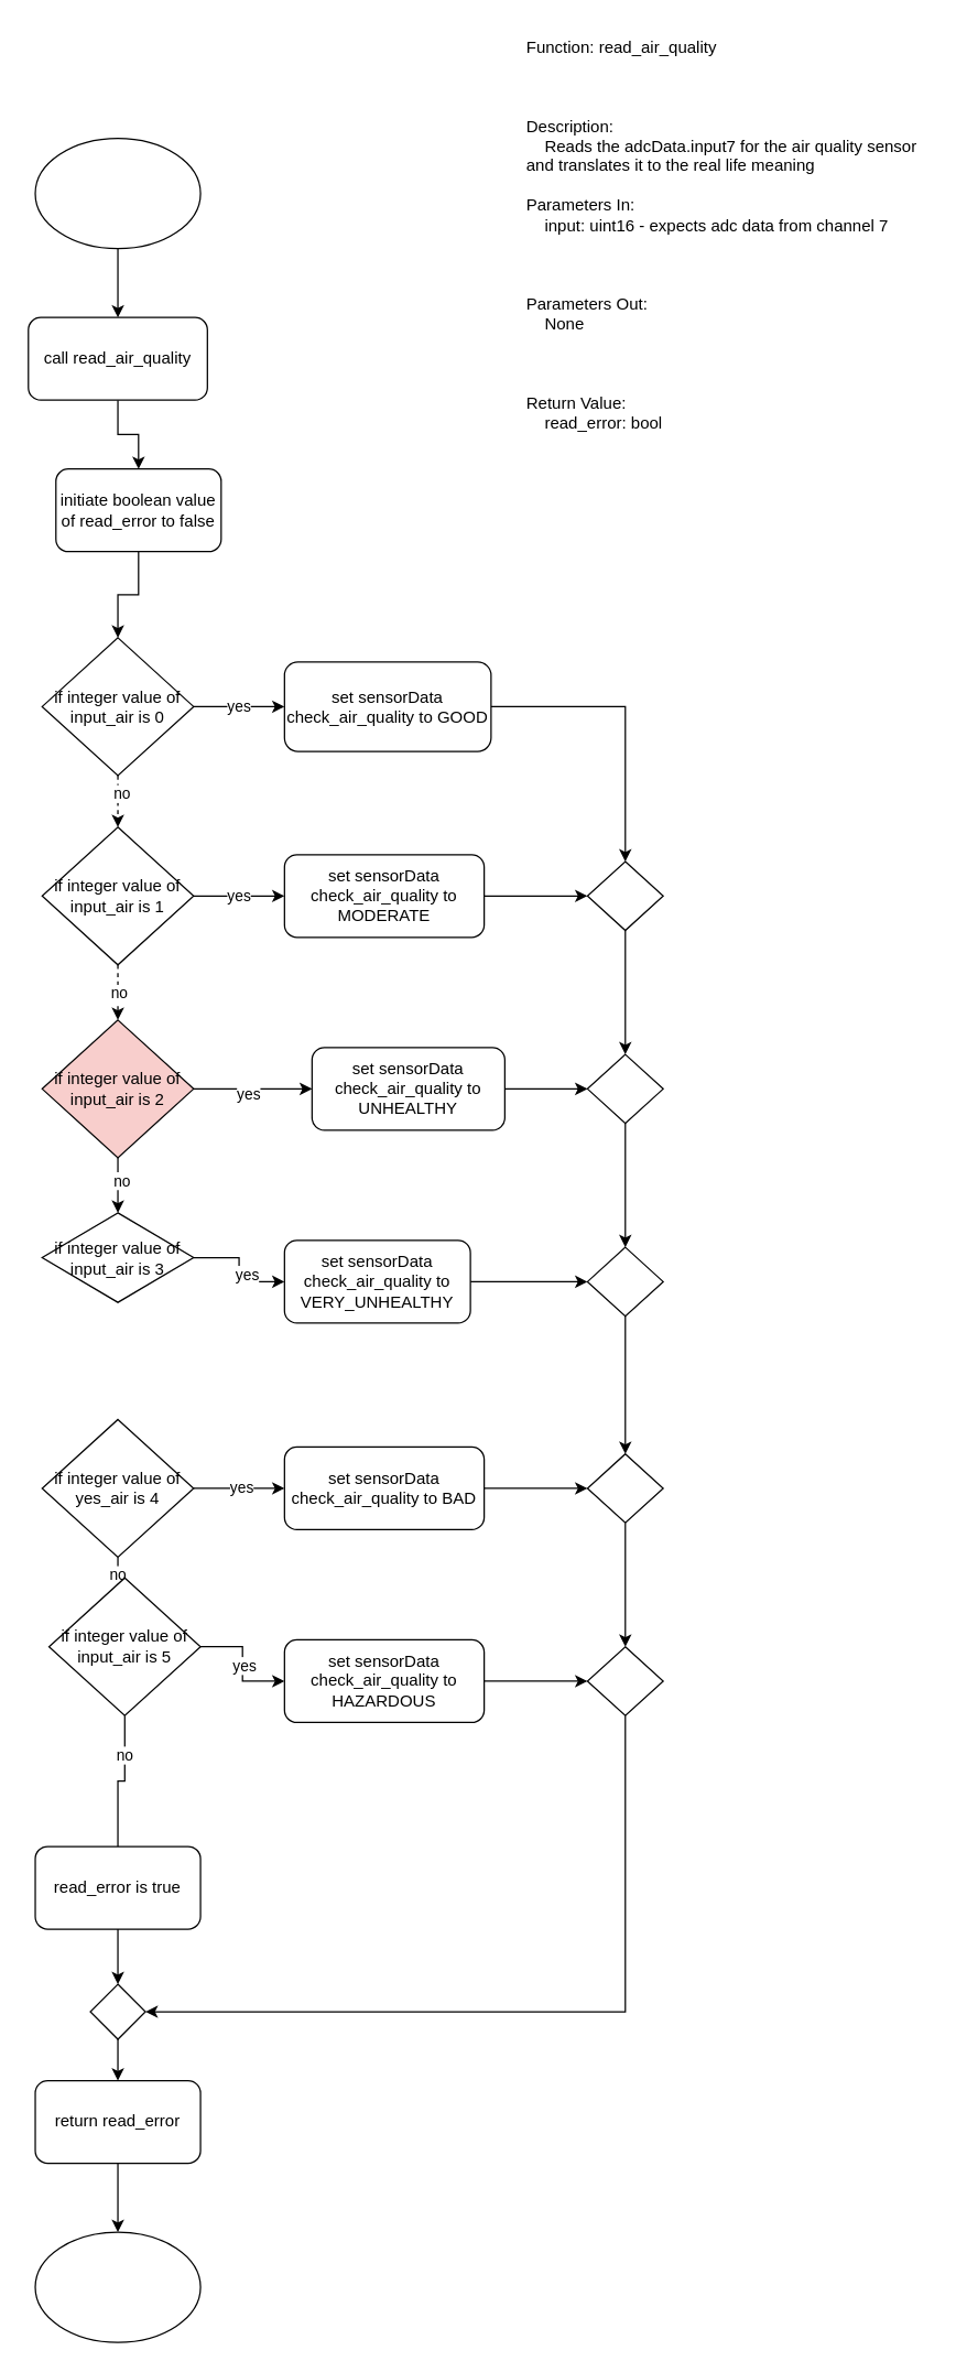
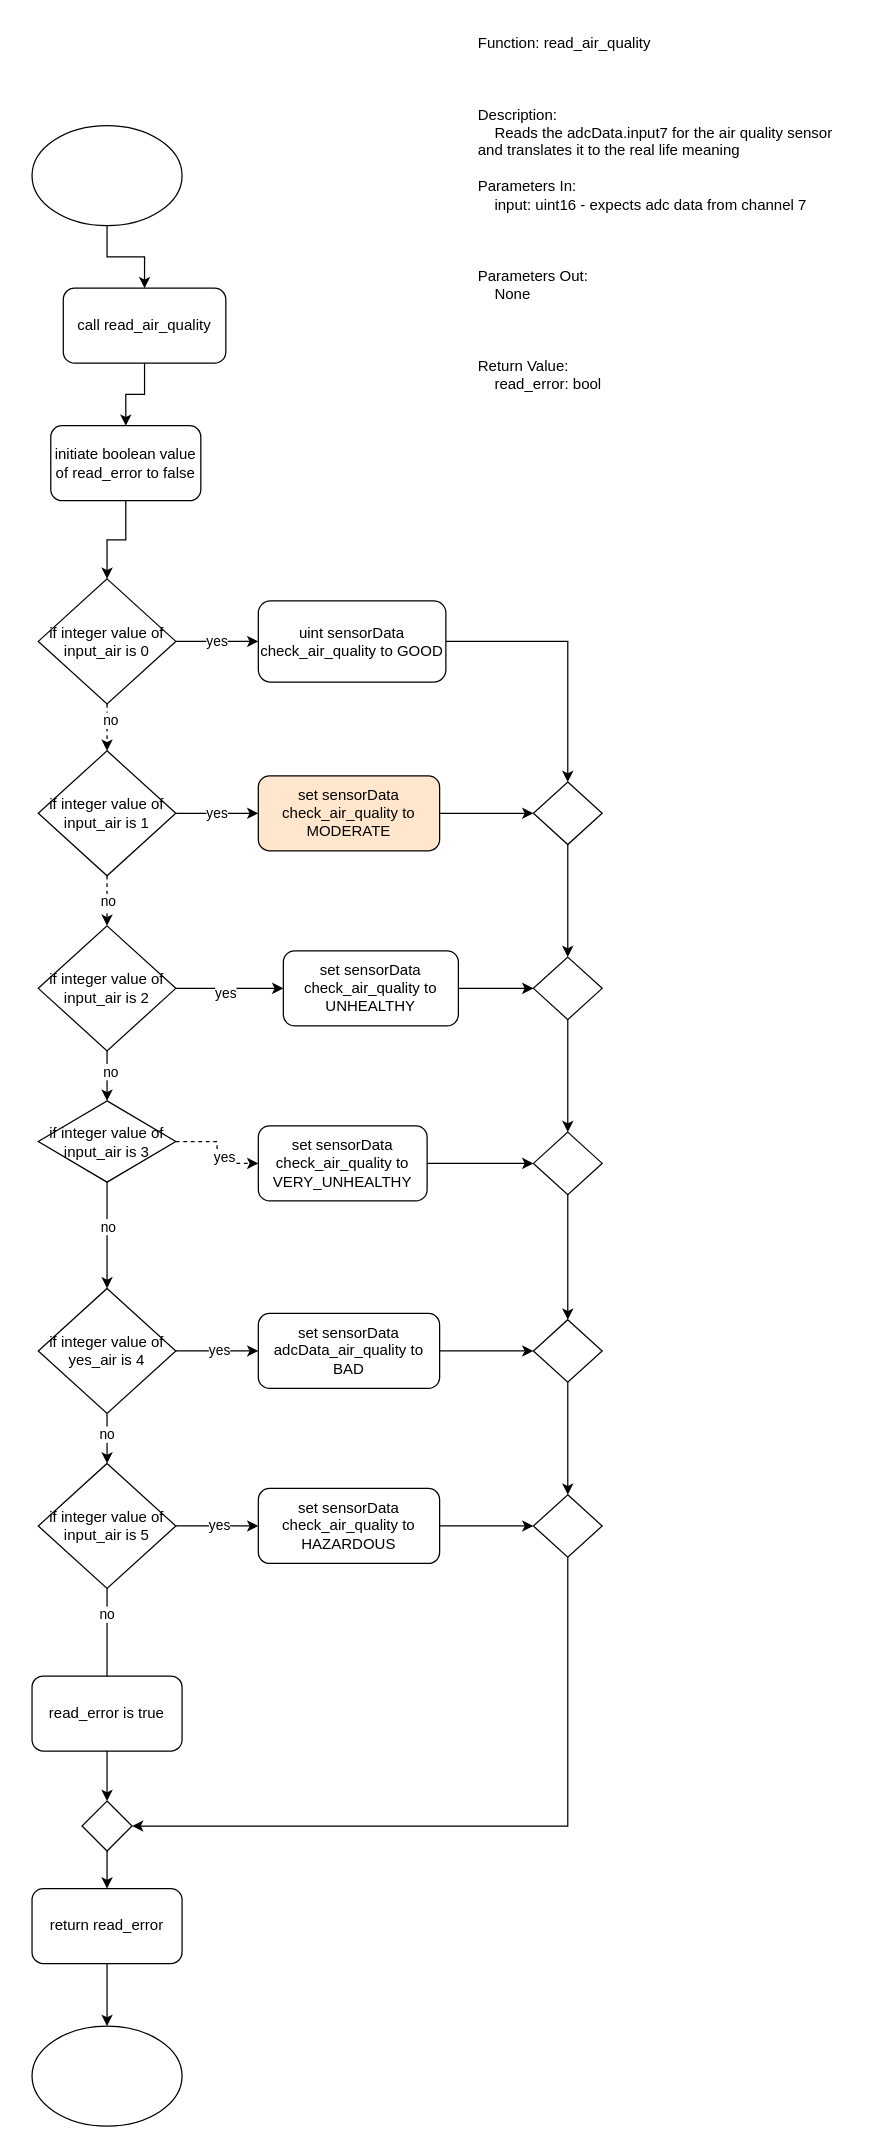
- <mxCell id="12" value="call read_air_quality" style="rounded=1;whiteSpace=wrap;html=1;" vertex="1" parent="1"><mxGeometry x="20" y="230" width="130" height="60" as="geometry" /></mxCell>
+ <mxCell id="12" value="call read_air_quality" style="rounded=1;whiteSpace=wrap;html=1;" vertex="1" parent="1"><mxGeometry x="50" y="230" width="130" height="60" as="geometry" /></mxCell>
- <mxCell id="14" value="set sensorData check_air_quality to GOOD" style="rounded=1;whiteSpace=wrap;html=1;" vertex="1" parent="1"><mxGeometry x="206" y="480" width="150" height="65" as="geometry" /></mxCell>
+ <mxCell id="14" value="uint sensorData check_air_quality to GOOD" style="rounded=1;whiteSpace=wrap;html=1;" vertex="1" parent="1"><mxGeometry x="206" y="480" width="150" height="65" as="geometry" /></mxCell>
- <mxCell id="41" value="set sensorData check_air_quality to MODERATE" style="rounded=1;whiteSpace=wrap;html=1;" vertex="1" parent="1"><mxGeometry x="206" y="620" width="145" height="60" as="geometry" /></mxCell>
+ <mxCell id="41" value="set sensorData check_air_quality to MODERATE" style="rounded=1;whiteSpace=wrap;html=1;fillColor=#ffe6cc;" vertex="1" parent="1"><mxGeometry x="206" y="620" width="145" height="60" as="geometry" /></mxCell>
- <mxCell id="23" value="if integer value of input_air&amp;nbsp;is 2" style="rhombus;whiteSpace=wrap;html=1;fillColor=#f8cecc;" vertex="1" parent="1"><mxGeometry x="30" y="740" width="110" height="100" as="geometry" /></mxCell>
+ <mxCell id="23" value="if integer value of input_air&amp;nbsp;is 2" style="rhombus;whiteSpace=wrap;html=1;" vertex="1" parent="1"><mxGeometry x="30" y="740" width="110" height="100" as="geometry" /></mxCell>
- <mxCell id="24" style="edgeStyle=orthogonalEdgeStyle;rounded=0;orthogonalLoop=1;jettySize=auto;html=1;entryX=0;entryY=0.5;entryDx=0;entryDy=0;" edge="1" parent="1" source="28" target="37"><mxGeometry relative="1" as="geometry" /></mxCell>
+ <mxCell id="24" style="edgeStyle=orthogonalEdgeStyle;rounded=0;orthogonalLoop=1;jettySize=auto;html=1;entryX=0;entryY=0.5;entryDx=0;entryDy=0;dashed=1;" edge="1" parent="1" source="28" target="37"><mxGeometry relative="1" as="geometry" /></mxCell>
+ <mxCell id="26" style="edgeStyle=orthogonalEdgeStyle;rounded=0;orthogonalLoop=1;jettySize=auto;html=1;entryX=0.5;entryY=0;entryDx=0;entryDy=0;" edge="1" parent="1" source="28" target="33"><mxGeometry relative="1" as="geometry" /></mxCell>
+ <mxCell id="27" value="no" style="edgeLabel;html=1;align=center;verticalAlign=middle;resizable=0;points=[];" vertex="1" connectable="0" parent="26"><mxGeometry x="-0.18" relative="1" as="geometry"><mxPoint as="offset" /></mxGeometry></mxCell>
- <mxCell id="35" value="set sensorData check_air_quality to BAD" style="rounded=1;whiteSpace=wrap;html=1;" vertex="1" parent="1"><mxGeometry x="206" y="1050" width="145" height="60" as="geometry" /></mxCell>
+ <mxCell id="35" value="set sensorData adcData_air_quality to BAD" style="rounded=1;whiteSpace=wrap;html=1;" vertex="1" parent="1"><mxGeometry x="206" y="1050" width="145" height="60" as="geometry" /></mxCell>
- <mxCell id="54" value="if integer value of input_air&amp;nbsp;is 5" style="rhombus;whiteSpace=wrap;html=1;" vertex="1" parent="1"><mxGeometry x="35" y="1145" width="110" height="100" as="geometry" /></mxCell>
+ <mxCell id="54" value="if integer value of input_air&amp;nbsp;is 5" style="rhombus;whiteSpace=wrap;html=1;" vertex="1" parent="1"><mxGeometry x="30" y="1170" width="110" height="100" as="geometry" /></mxCell>
